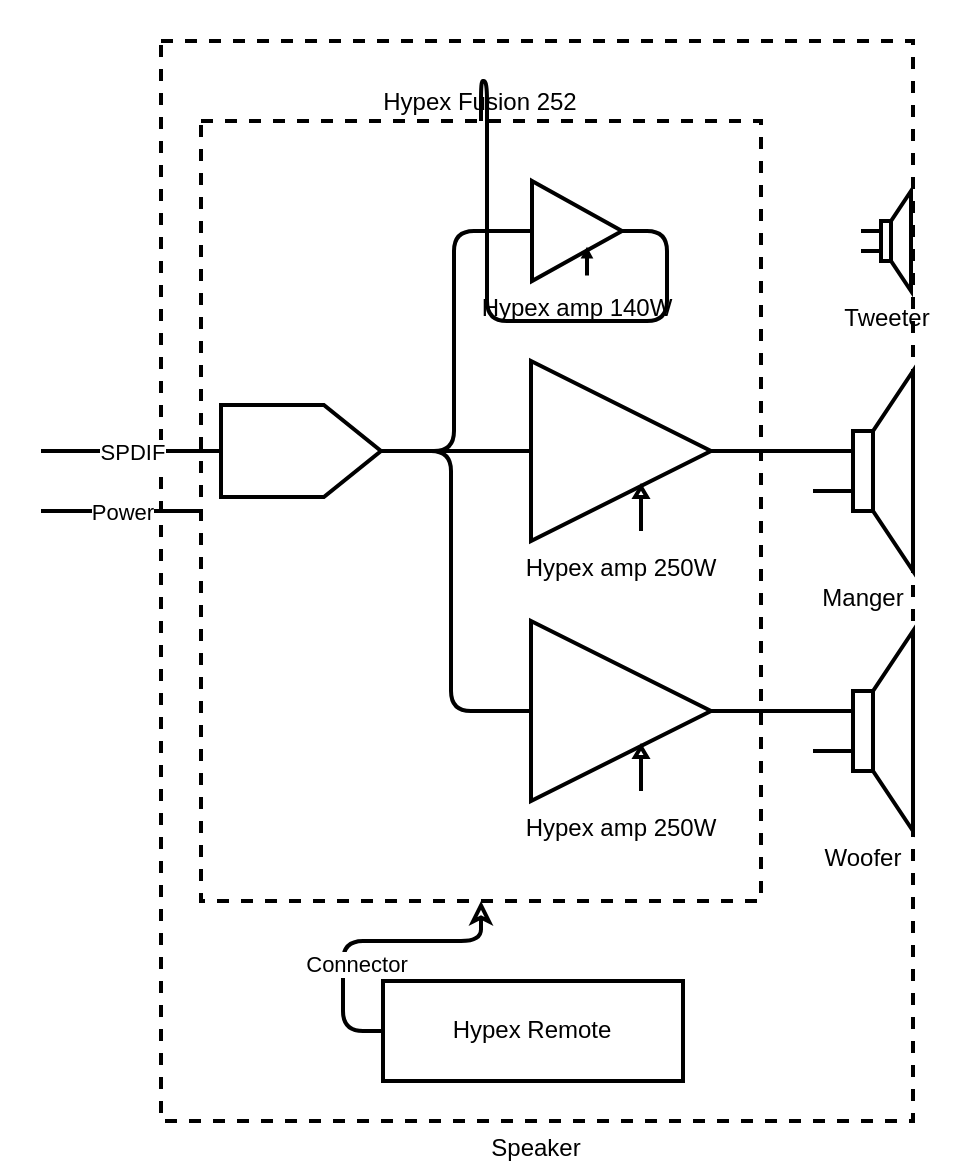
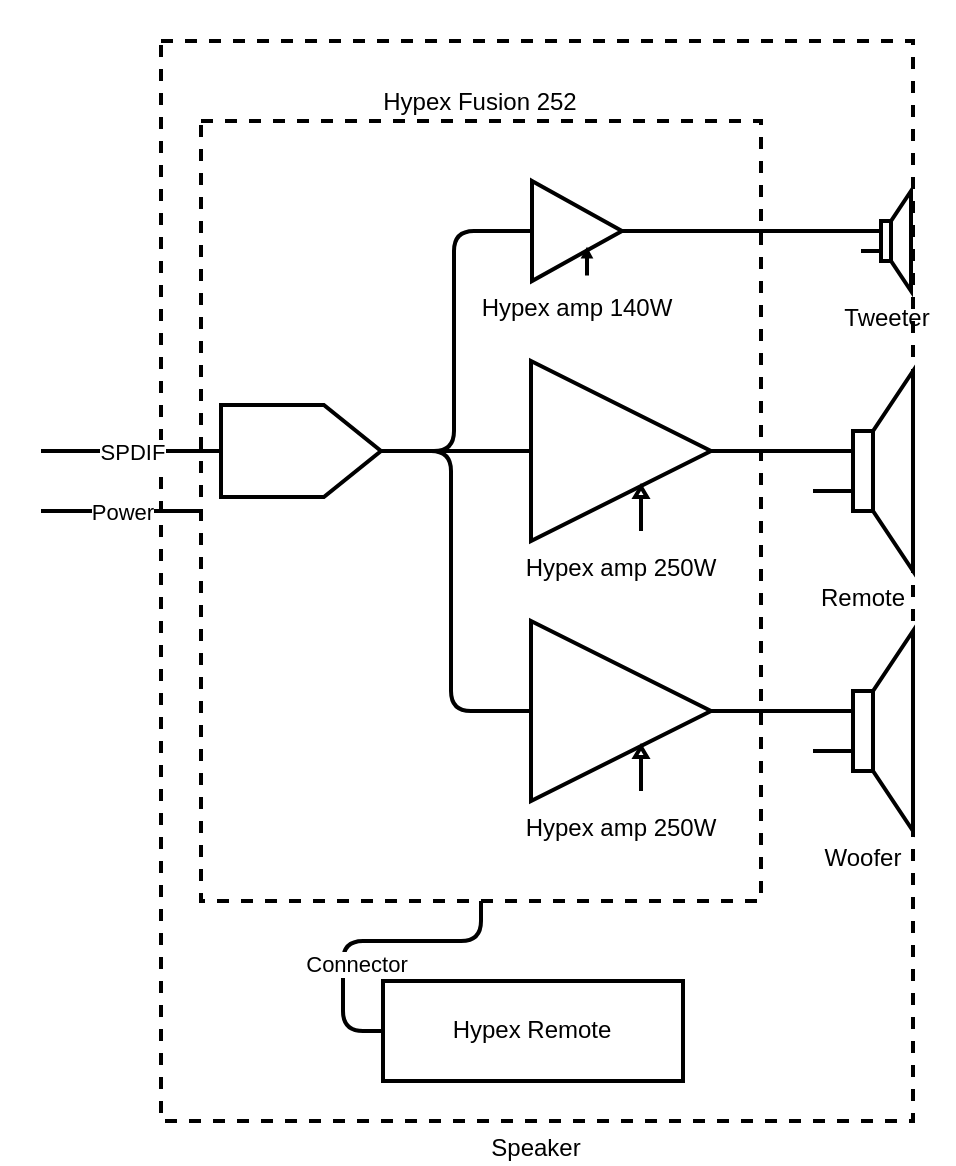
- <mxCell id="6" style="edgeStyle=orthogonalEdgeStyle;rounded=1;orthogonalLoop=1;jettySize=auto;html=1;exitX=1;exitY=0.5;exitDx=0;exitDy=0;exitPerimeter=0;endArrow=none;endFill=0;strokeWidth=2;" edge="1" parent="1" source="7" target="4"><mxGeometry relative="1" as="geometry" /></mxCell>
+ <mxCell id="6" style="edgeStyle=orthogonalEdgeStyle;rounded=1;orthogonalLoop=1;jettySize=auto;html=1;exitX=1;exitY=0.5;exitDx=0;exitDy=0;exitPerimeter=0;entryX=0;entryY=0.4;entryDx=0;entryDy=0;entryPerimeter=0;endArrow=none;endFill=0;strokeWidth=2;" edge="1" parent="1" source="7" target="5"><mxGeometry relative="1" as="geometry" /></mxCell>
- <mxCell id="10" value="Manger" style="pointerEvents=1;verticalLabelPosition=bottom;shadow=0;dashed=0;align=center;html=1;verticalAlign=top;shape=mxgraph.electrical.electro-mechanical.loudspeaker;strokeWidth=2;" vertex="1" parent="1"><mxGeometry x="406" y="185" width="50" height="100" as="geometry" /></mxCell>
+ <mxCell id="10" value="Remote" style="pointerEvents=1;verticalLabelPosition=bottom;shadow=0;dashed=0;align=center;html=1;verticalAlign=top;shape=mxgraph.electrical.electro-mechanical.loudspeaker;strokeWidth=2;" vertex="1" parent="1"><mxGeometry x="406" y="185" width="50" height="100" as="geometry" /></mxCell>
- <mxCell id="19" style="edgeStyle=orthogonalEdgeStyle;rounded=1;orthogonalLoop=1;jettySize=auto;html=1;exitX=0;exitY=0.5;exitDx=0;exitDy=0;entryX=0.5;entryY=1;entryDx=0;entryDy=0;endArrow=classic;endFill=0;strokeWidth=2;" edge="1" parent="1" source="21" target="4"><mxGeometry relative="1" as="geometry" /></mxCell>
+ <mxCell id="19" style="edgeStyle=orthogonalEdgeStyle;rounded=1;orthogonalLoop=1;jettySize=auto;html=1;exitX=0;exitY=0.5;exitDx=0;exitDy=0;entryX=0.5;entryY=1;entryDx=0;entryDy=0;endArrow=none;endFill=0;strokeWidth=2;" edge="1" parent="1" source="21" target="4"><mxGeometry relative="1" as="geometry" /></mxCell>
